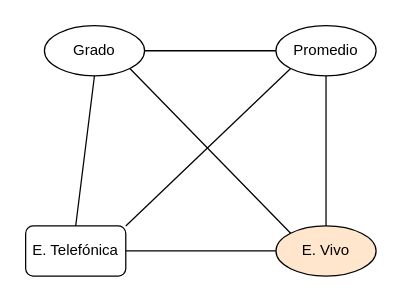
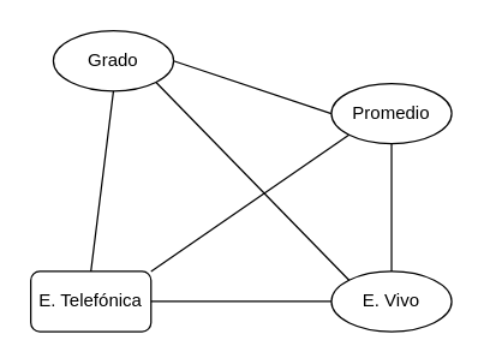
- <mxCell id="3" value="Promedio" style="ellipse;whiteSpace=wrap;html=1;" vertex="1" parent="1"><mxGeometry x="220" y="20" width="80" height="40" as="geometry" /></mxCell>
+ <mxCell id="3" value="Promedio" style="ellipse;whiteSpace=wrap;html=1;" vertex="1" parent="1"><mxGeometry x="220" y="55" width="80" height="40" as="geometry" /></mxCell>
- <mxCell id="5" value="E. Vivo" style="ellipse;whiteSpace=wrap;html=1;fillColor=#ffe6cc;" vertex="1" parent="1"><mxGeometry x="220" y="180" width="80" height="40" as="geometry" /></mxCell>
+ <mxCell id="5" value="E. Vivo" style="ellipse;whiteSpace=wrap;html=1;" vertex="1" parent="1"><mxGeometry x="220" y="180" width="80" height="40" as="geometry" /></mxCell>
